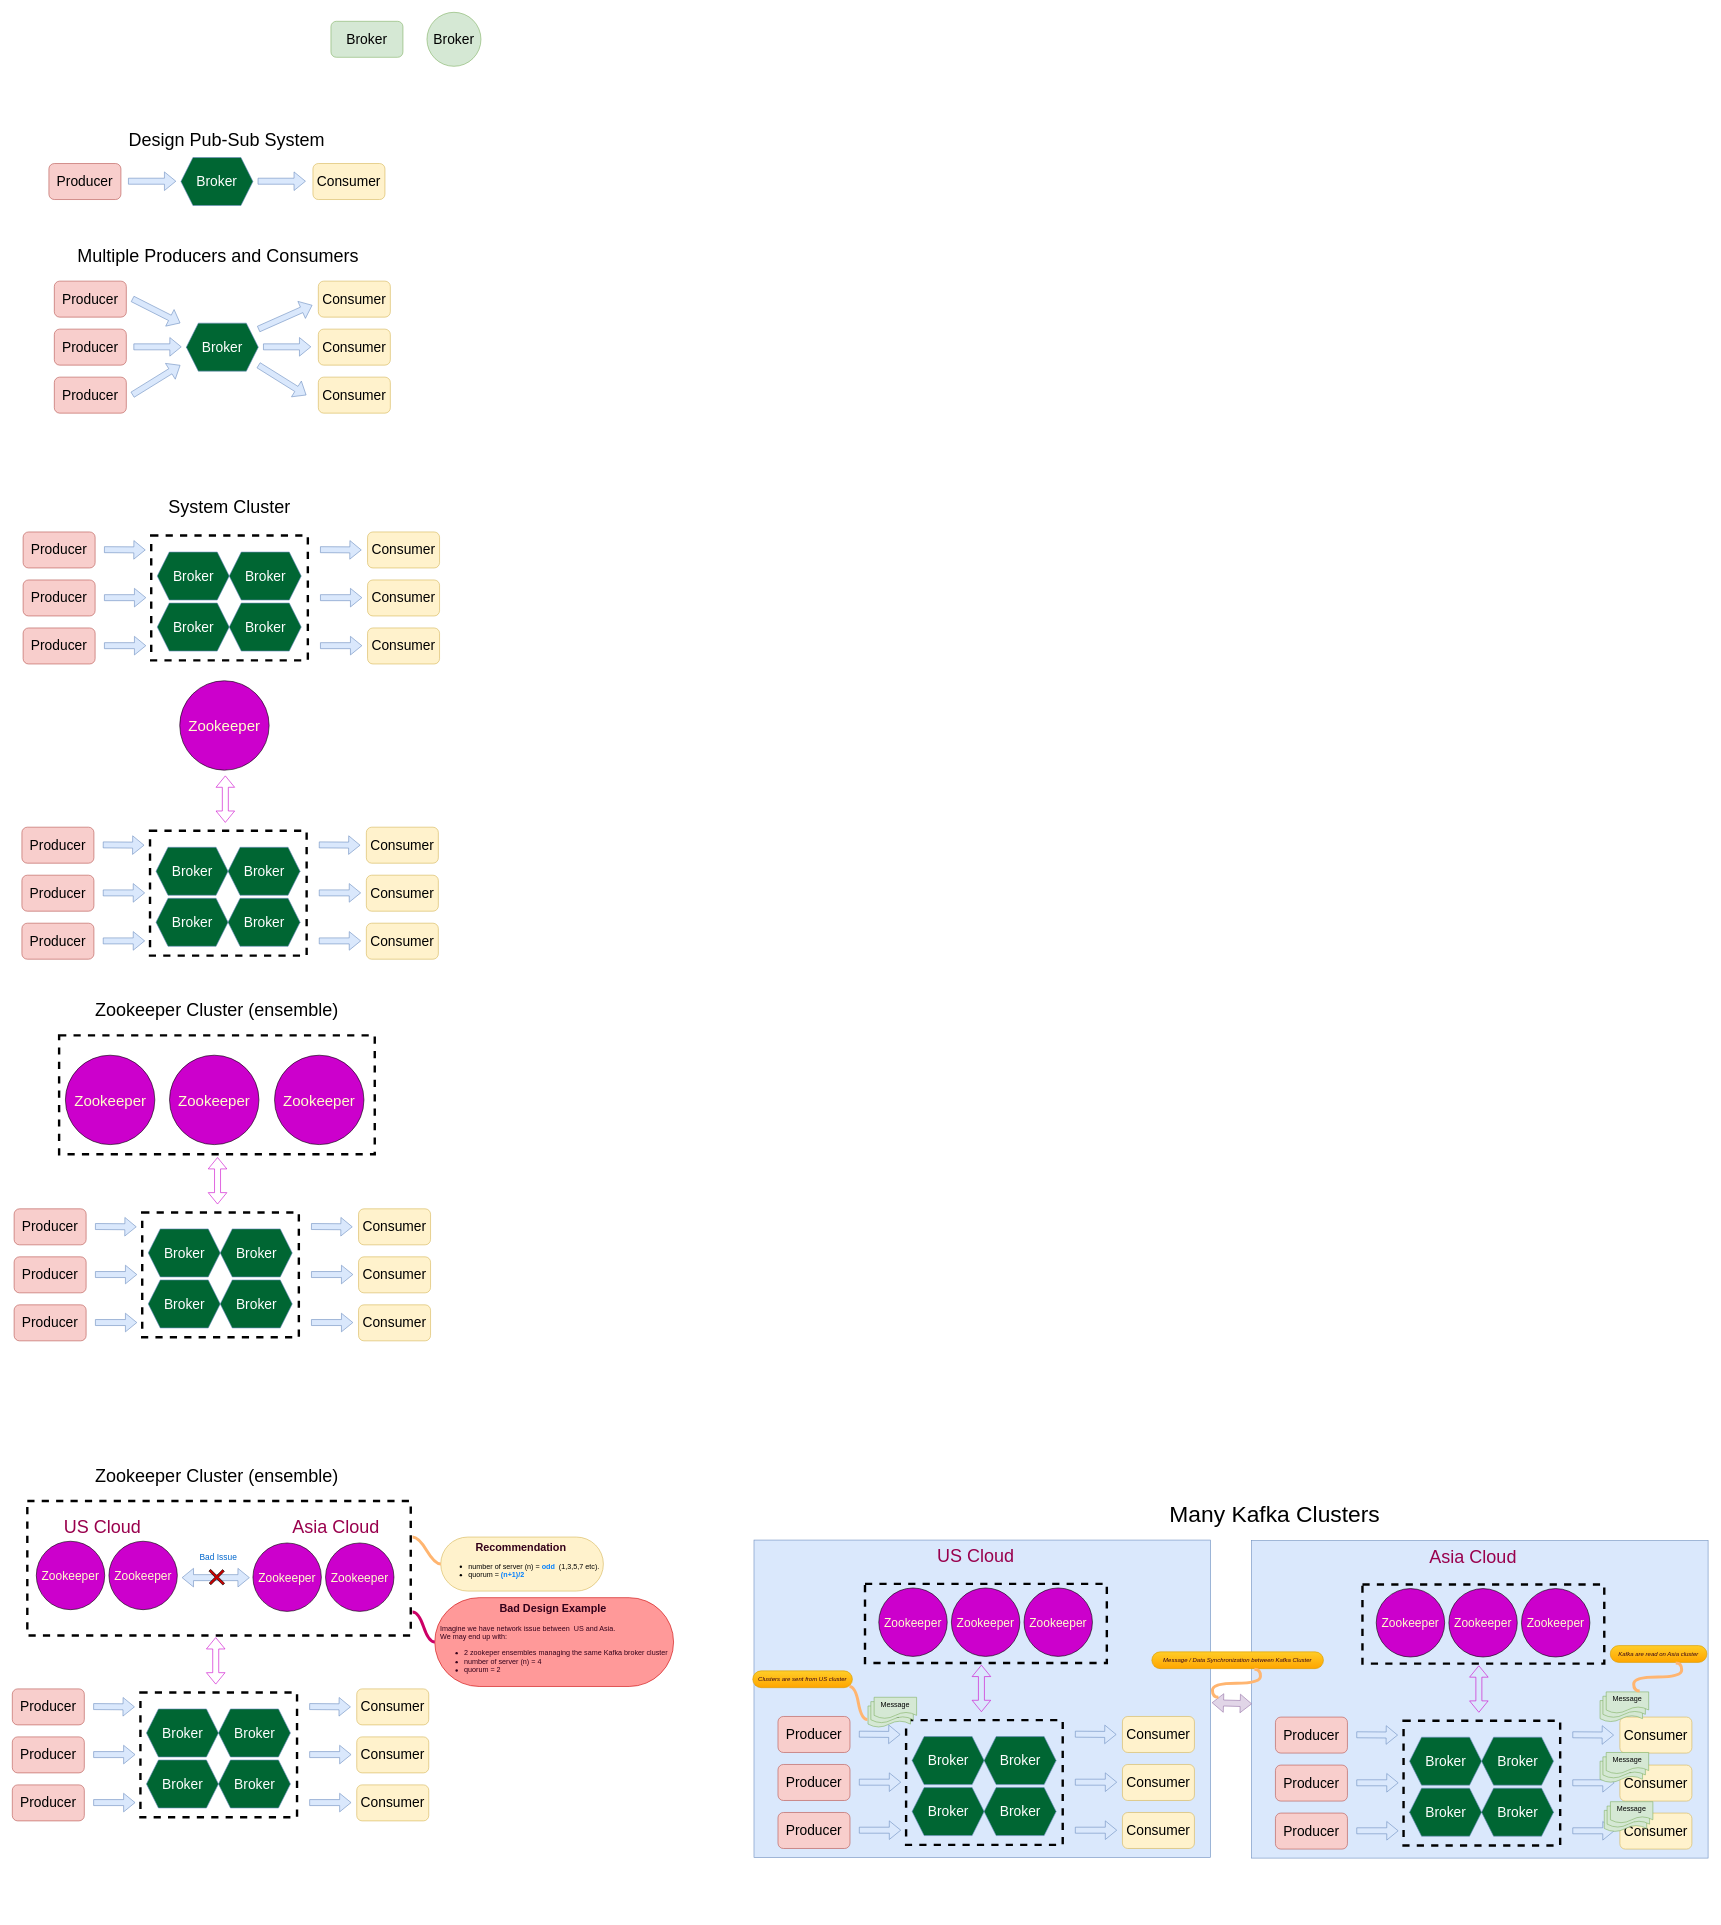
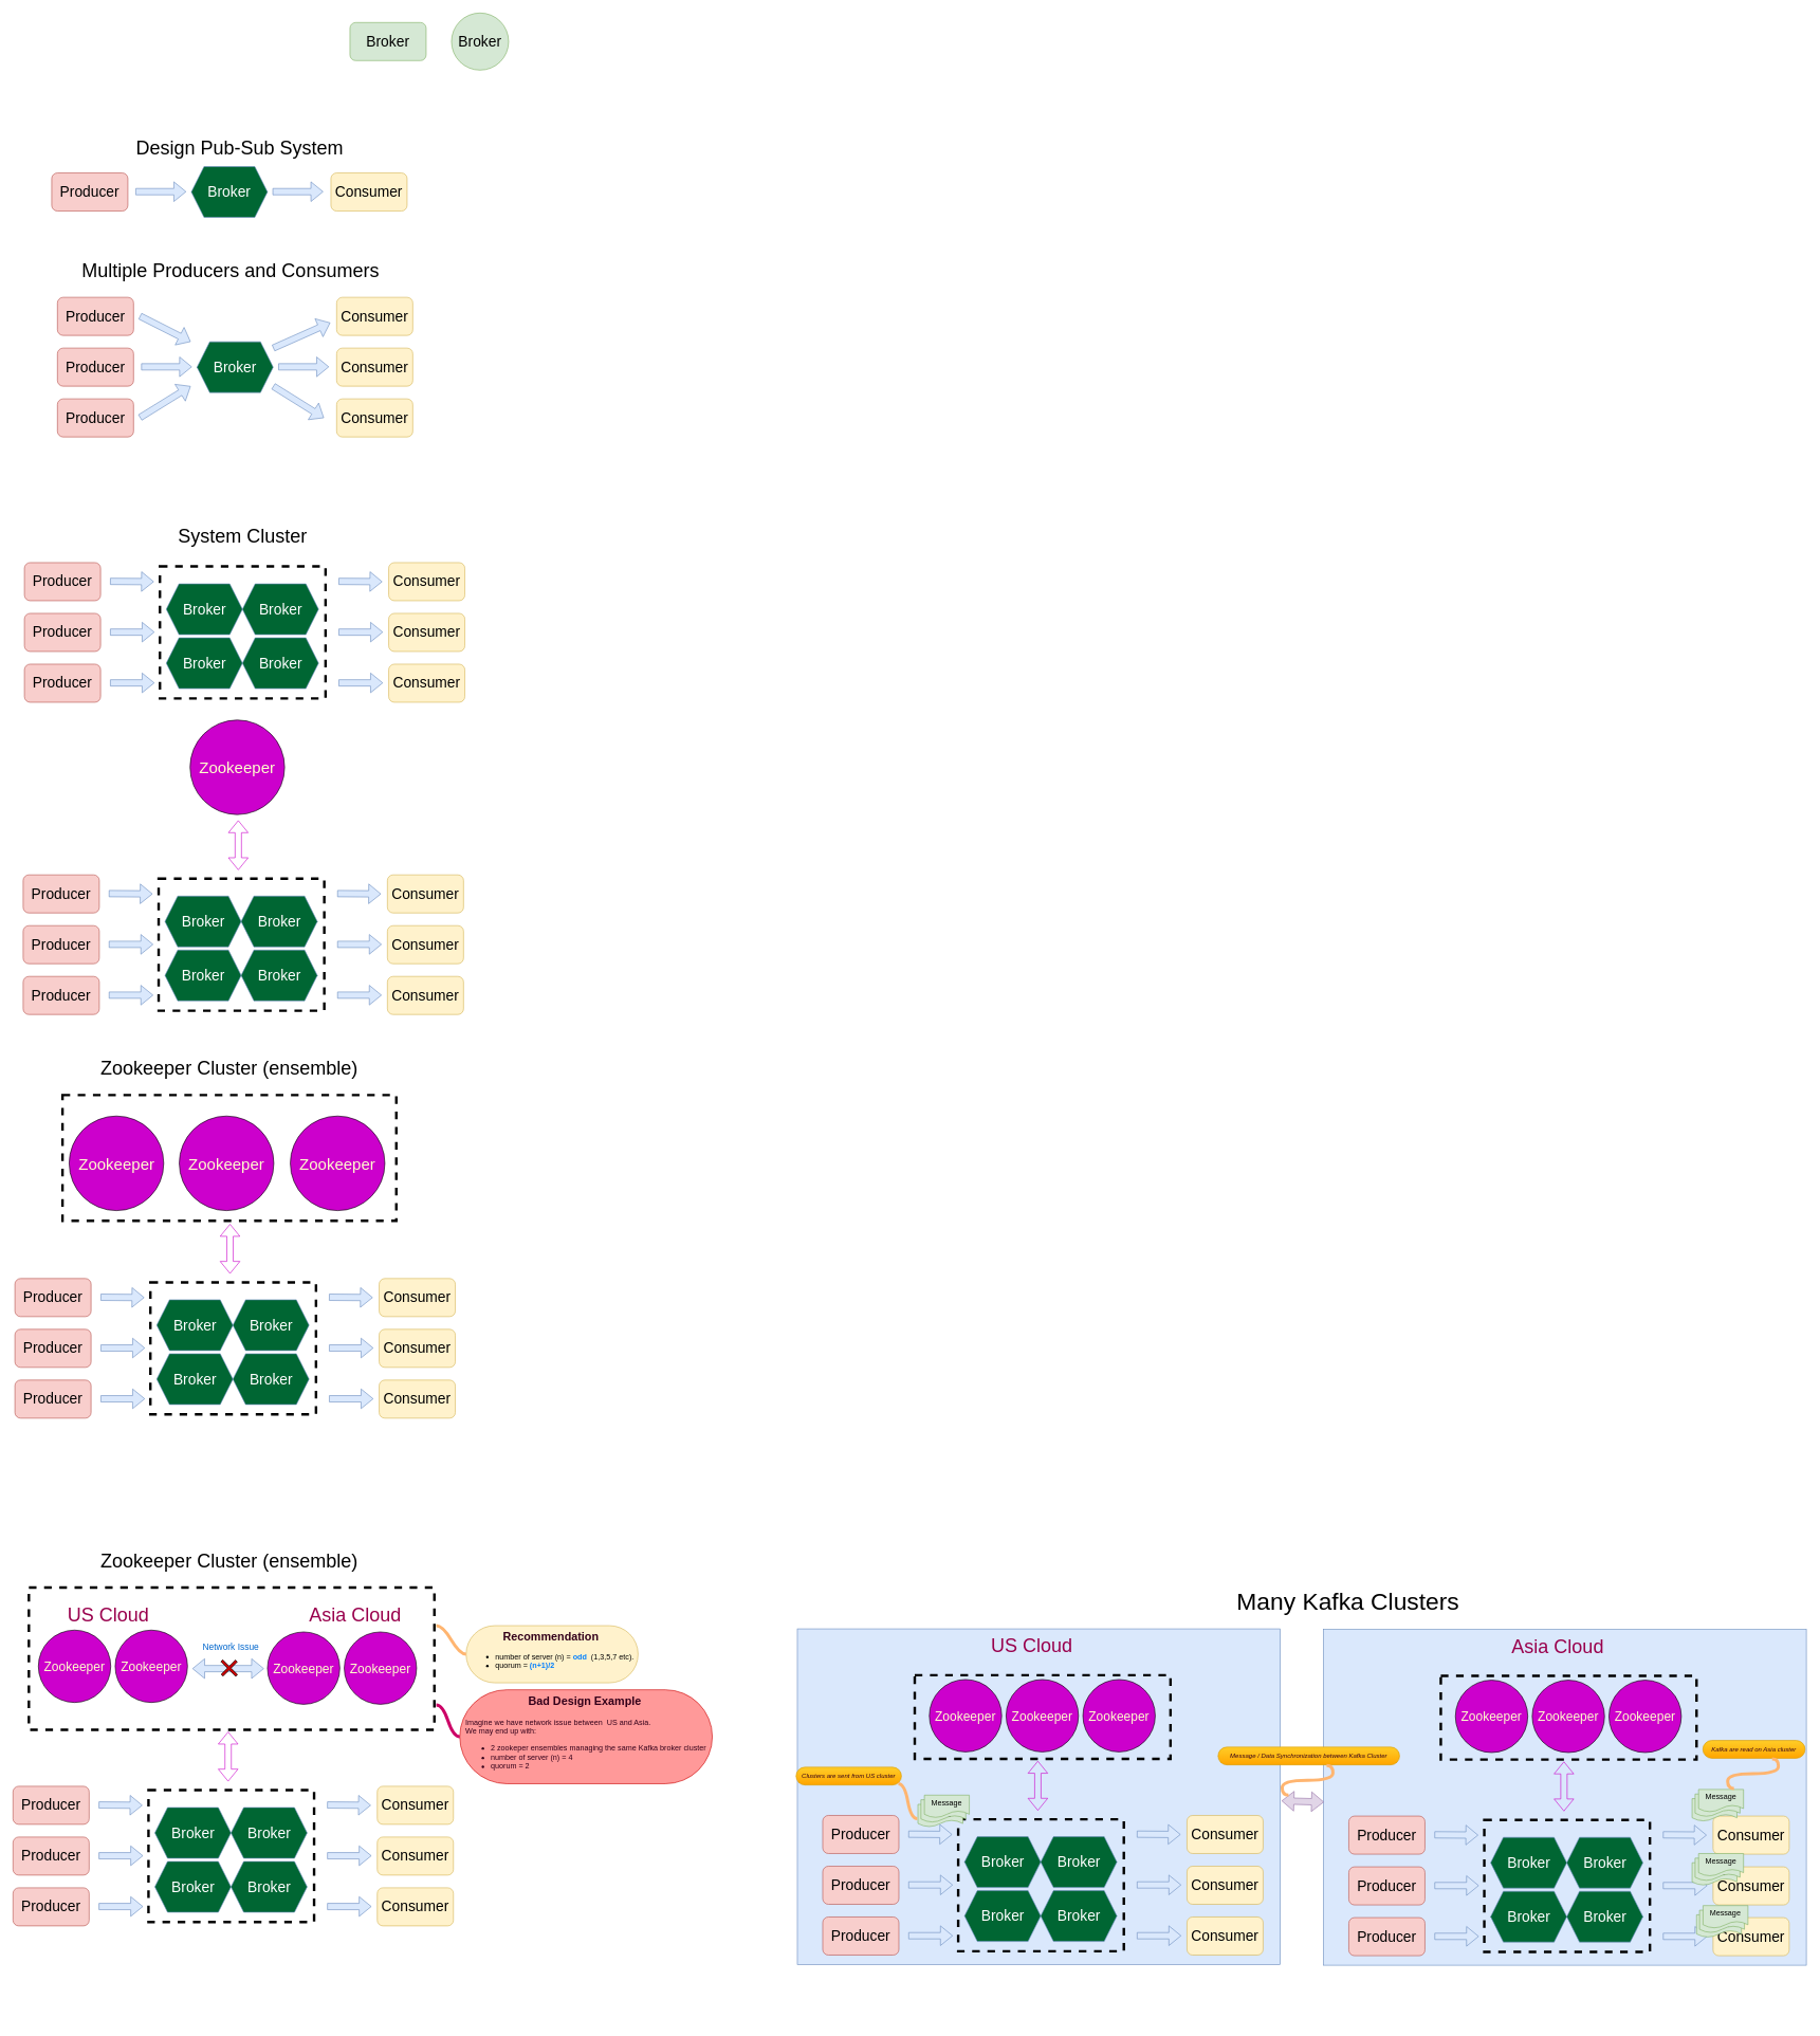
- <mxCell id="113" value="Bad Issue" style="text;html=1;strokeColor=none;fillColor=none;align=center;verticalAlign=middle;whiteSpace=wrap;rounded=0;fontSize=14;fontColor=#0066CC;" vertex="1" parent="1"><mxGeometry x="267" y="2580" width="193" height="30" as="geometry" /></mxCell>
+ <mxCell id="113" value="Network Issue" style="text;html=1;strokeColor=none;fillColor=none;align=center;verticalAlign=middle;whiteSpace=wrap;rounded=0;fontSize=14;fontColor=#0066CC;" vertex="1" parent="1"><mxGeometry x="267" y="2580" width="193" height="30" as="geometry" /></mxCell>
